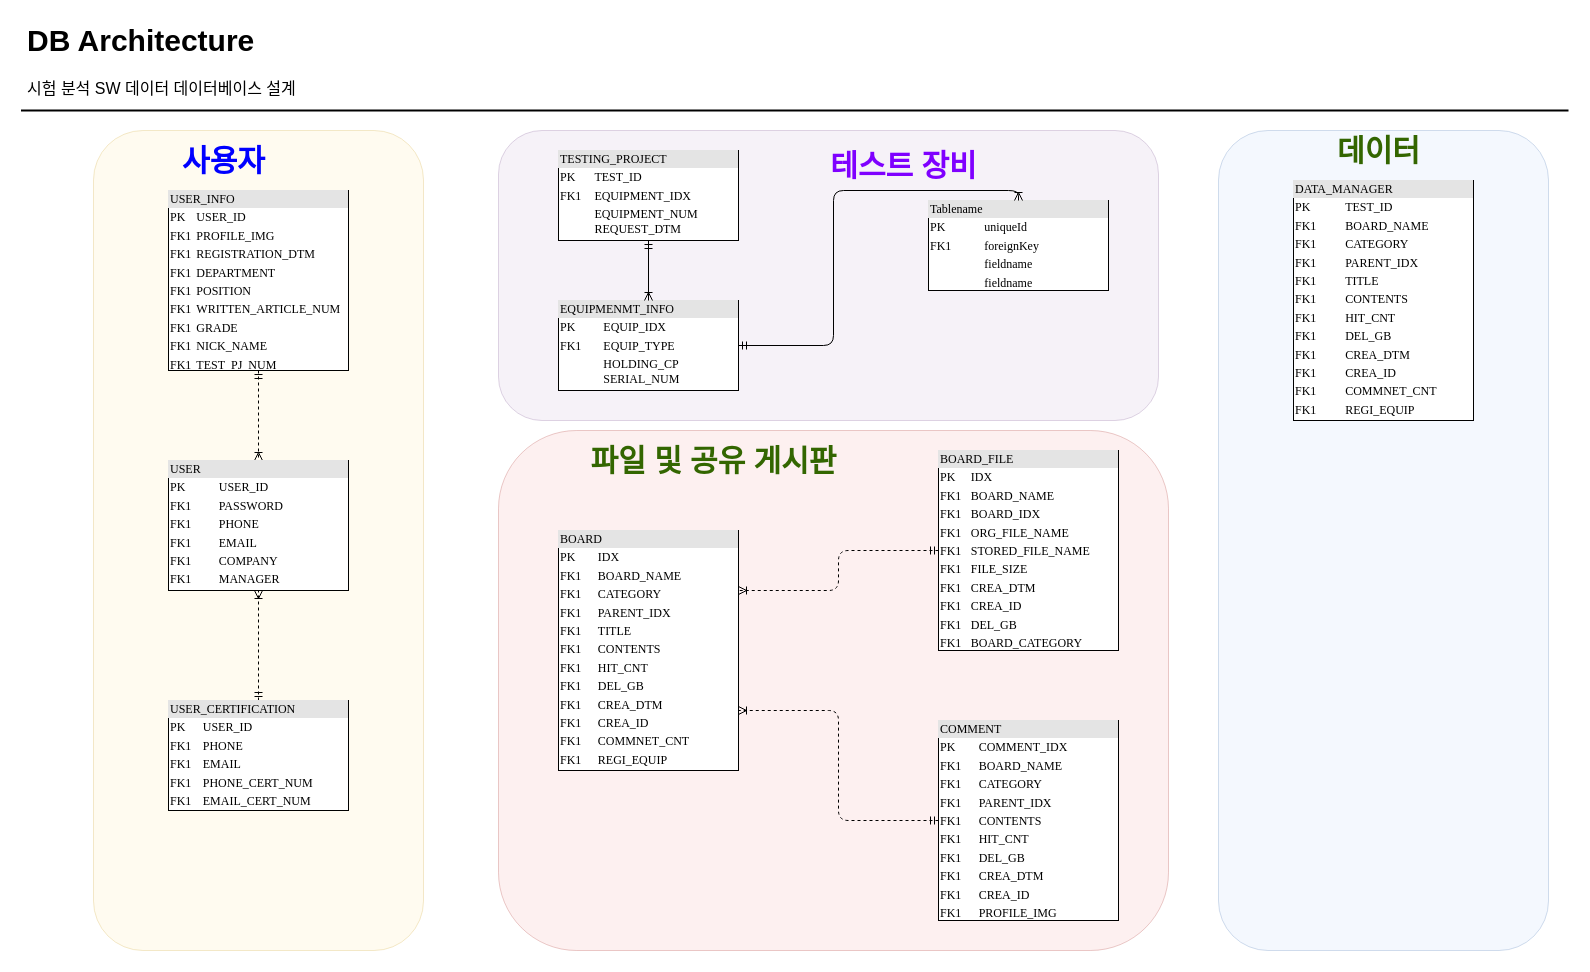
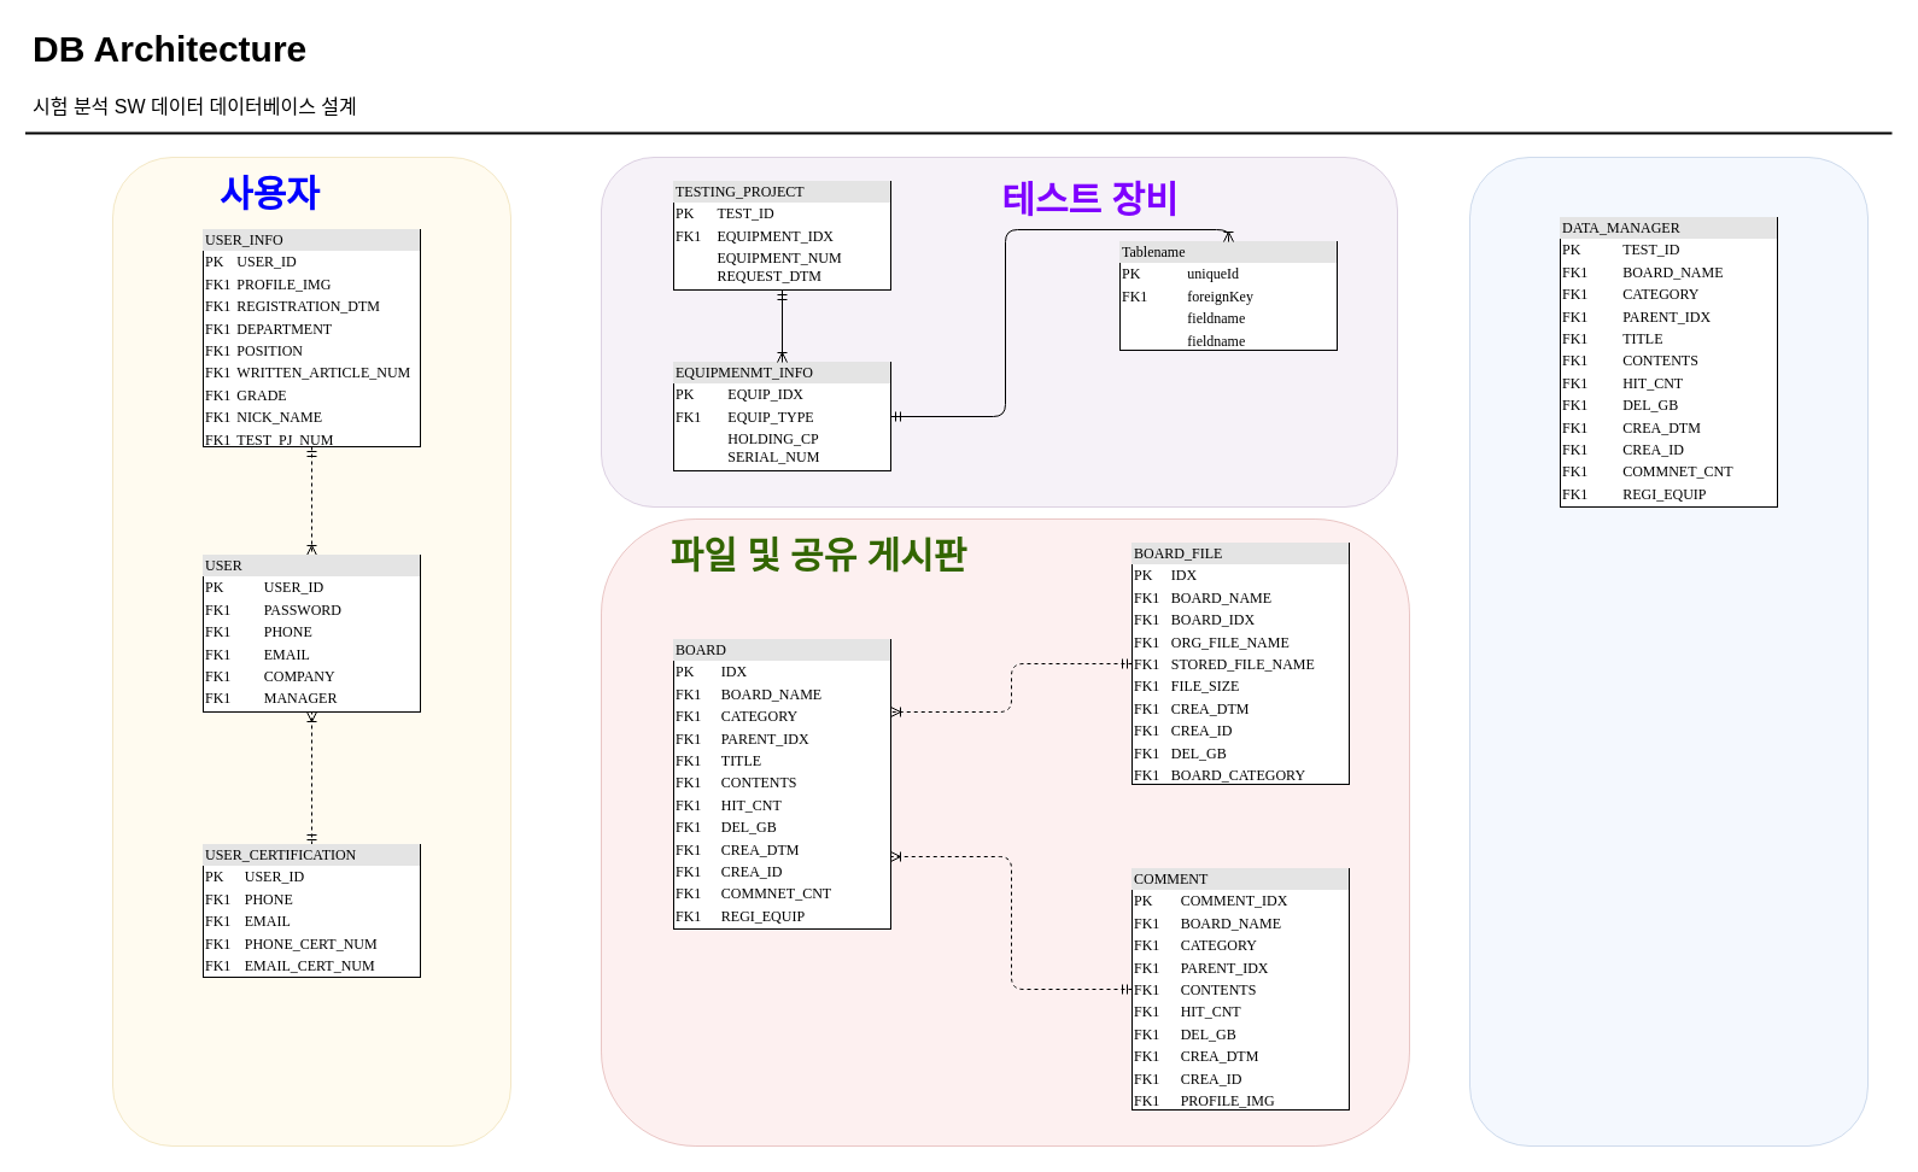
- <mxCell id="27" value="데이터" style="text;html=1;resizable=0;points=[];autosize=1;align=center;verticalAlign=top;spacingTop=-4;fontSize=30;fontStyle=1;fontColor=#336600;" vertex="1" parent="1"><mxGeometry x="1323" y="130" width="110" height="40" as="geometry" /></mxCell>
- <mxCell id="25" value="파일 및 공유 게시판" style="text;html=1;resizable=0;points=[];autosize=1;align=center;verticalAlign=top;spacingTop=-4;fontSize=30;fontStyle=1;fontColor=#336600;" vertex="1" parent="1"><mxGeometry x="573" y="440" width="280" height="40" as="geometry" /></mxCell>
+ <mxCell id="25" value="파일 및 공유 게시판" style="text;html=1;resizable=0;points=[];autosize=1;align=center;verticalAlign=top;spacingTop=-4;fontSize=30;fontStyle=1;fontColor=#336600;" vertex="1" parent="1"><mxGeometry x="538" y="440" width="280" height="40" as="geometry" /></mxCell>
